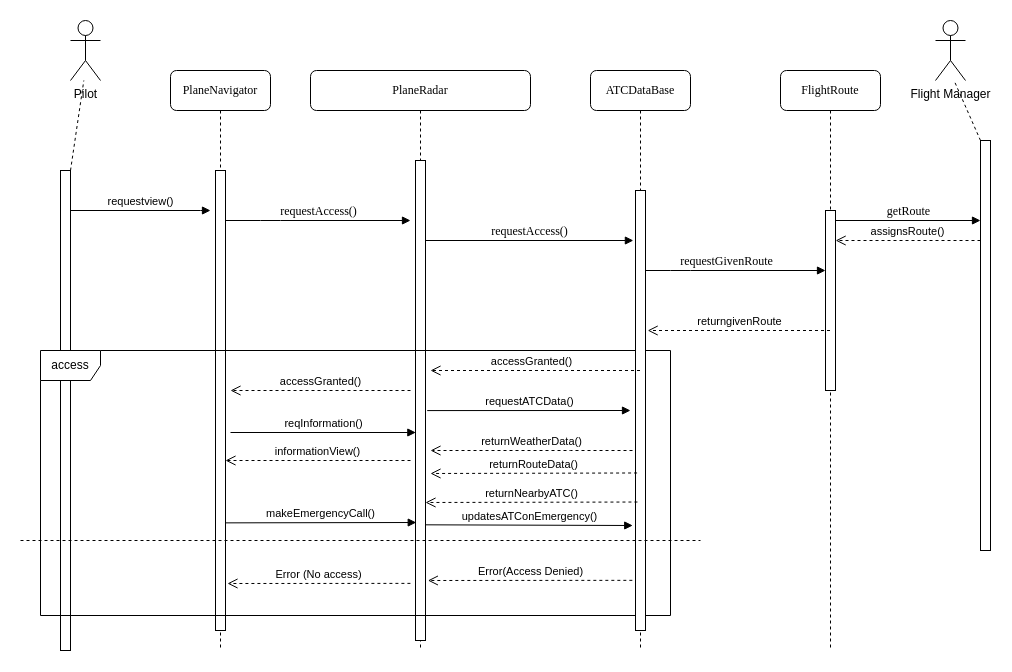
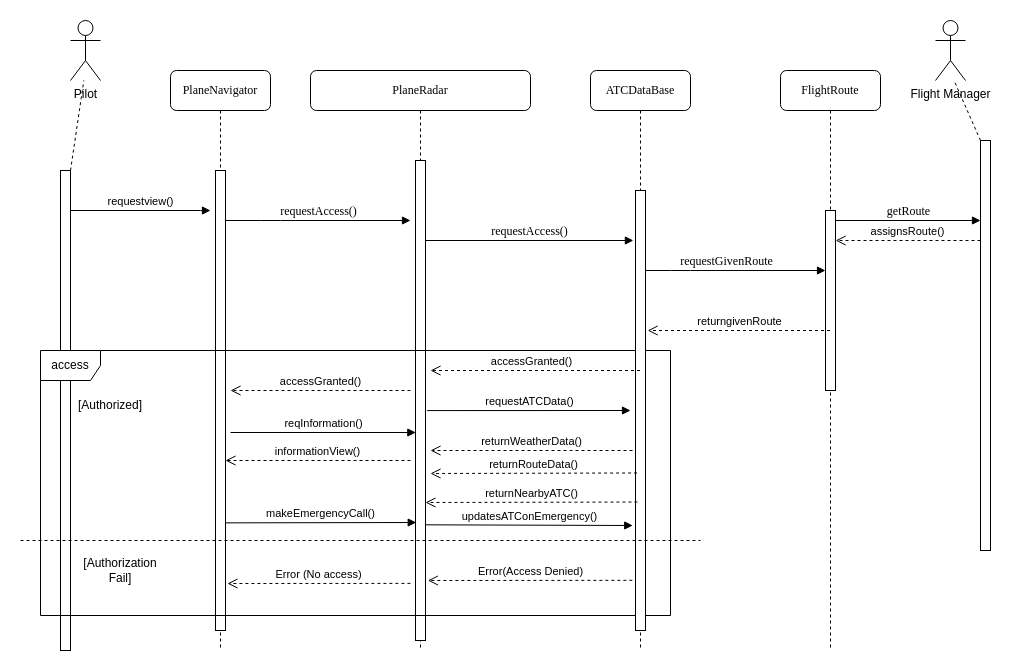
+ <mxCell id="19" value="[Authorized]" style="text;html=1;strokeColor=none;fillColor=none;align=center;verticalAlign=middle;whiteSpace=wrap;rounded=0;" vertex="1" parent="1"><mxGeometry x="80" y="390" width="60" height="30" as="geometry" /></mxCell>
+ <mxCell id="20" value="[Authorization Fail]" style="text;html=1;strokeColor=none;fillColor=none;align=center;verticalAlign=middle;whiteSpace=wrap;rounded=0;" vertex="1" parent="1"><mxGeometry y="555" width="100" height="30" as="geometry" x="70" /></mxCell>
